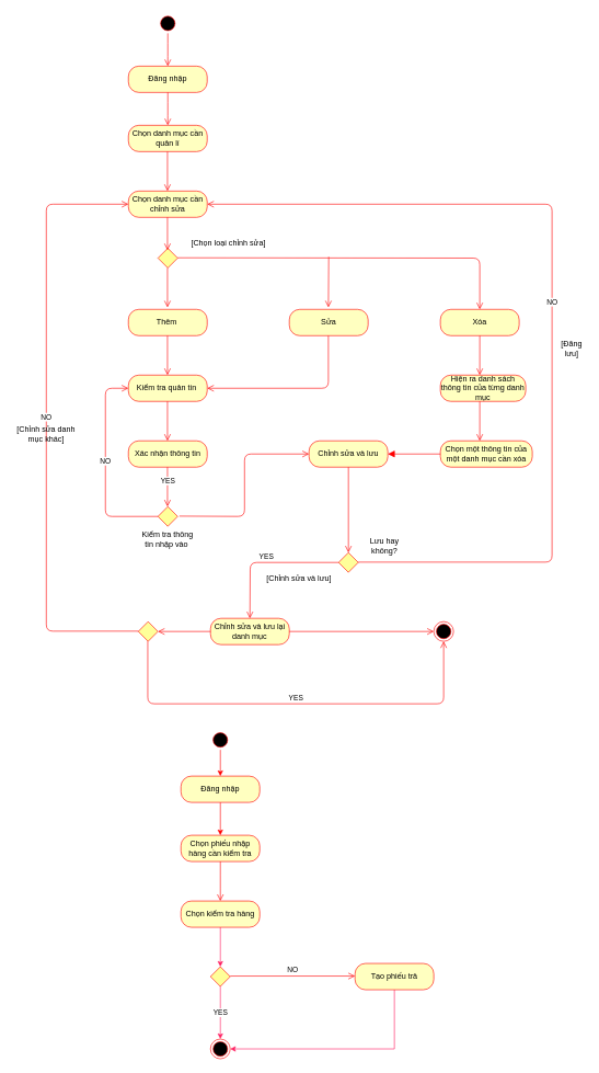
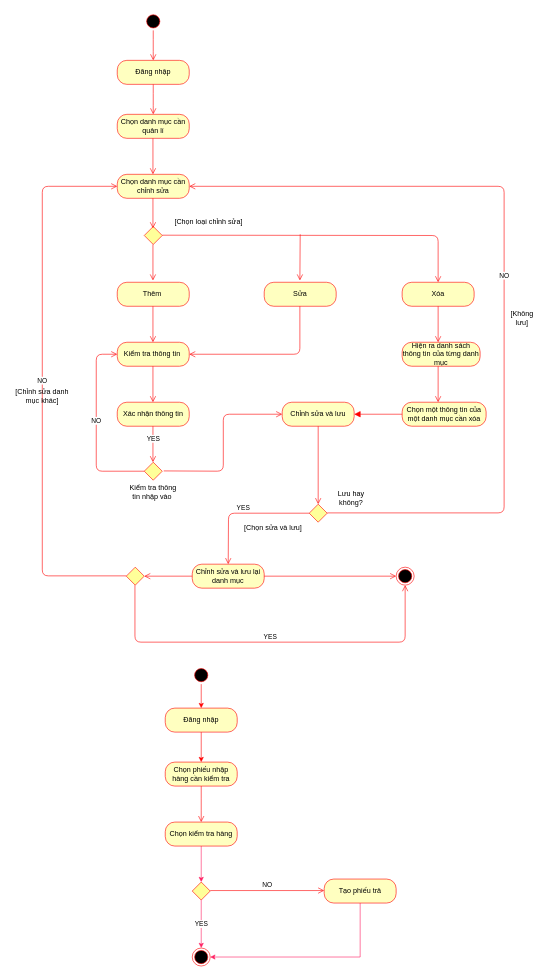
- <mxCell id="36" value="[Đăng lưu]" style="text;html=1;strokeColor=none;fillColor=none;align=center;verticalAlign=middle;whiteSpace=wrap;rounded=0;" parent="1" vertex="1"><mxGeometry x="850" y="520" width="40" height="20" as="geometry" /></mxCell>
+ <mxCell id="36" value="[Không lưu]" style="text;html=1;strokeColor=none;fillColor=none;align=center;verticalAlign=middle;whiteSpace=wrap;rounded=0;" parent="1" vertex="1"><mxGeometry x="850" y="520" width="40" height="20" as="geometry" /></mxCell>
- <mxCell id="18" value="Kiểm tra quản tin&amp;nbsp;" style="rounded=1;whiteSpace=wrap;html=1;arcSize=40;fontColor=#000000;fillColor=#ffffc0;strokeColor=#ff0000;" parent="1" vertex="1"><mxGeometry x="195" y="570" width="120" height="40" as="geometry" /></mxCell>
+ <mxCell id="18" value="Kiểm tra thông tin&amp;nbsp;" style="rounded=1;whiteSpace=wrap;html=1;arcSize=40;fontColor=#000000;fillColor=#ffffc0;strokeColor=#ff0000;" parent="1" vertex="1"><mxGeometry x="195" y="570" width="120" height="40" as="geometry" /></mxCell>
- <mxCell id="39" value="[Chỉnh sửa và lưu]" style="text;html=1;strokeColor=none;fillColor=none;align=center;verticalAlign=middle;whiteSpace=wrap;rounded=0;" parent="1" vertex="1"><mxGeometry x="395" y="870" width="120" height="20" as="geometry" /></mxCell>
+ <mxCell id="39" value="[Chọn sửa và lưu]" style="text;html=1;strokeColor=none;fillColor=none;align=center;verticalAlign=middle;whiteSpace=wrap;rounded=0;" parent="1" vertex="1"><mxGeometry x="395" y="870" width="120" height="20" as="geometry" /></mxCell>
